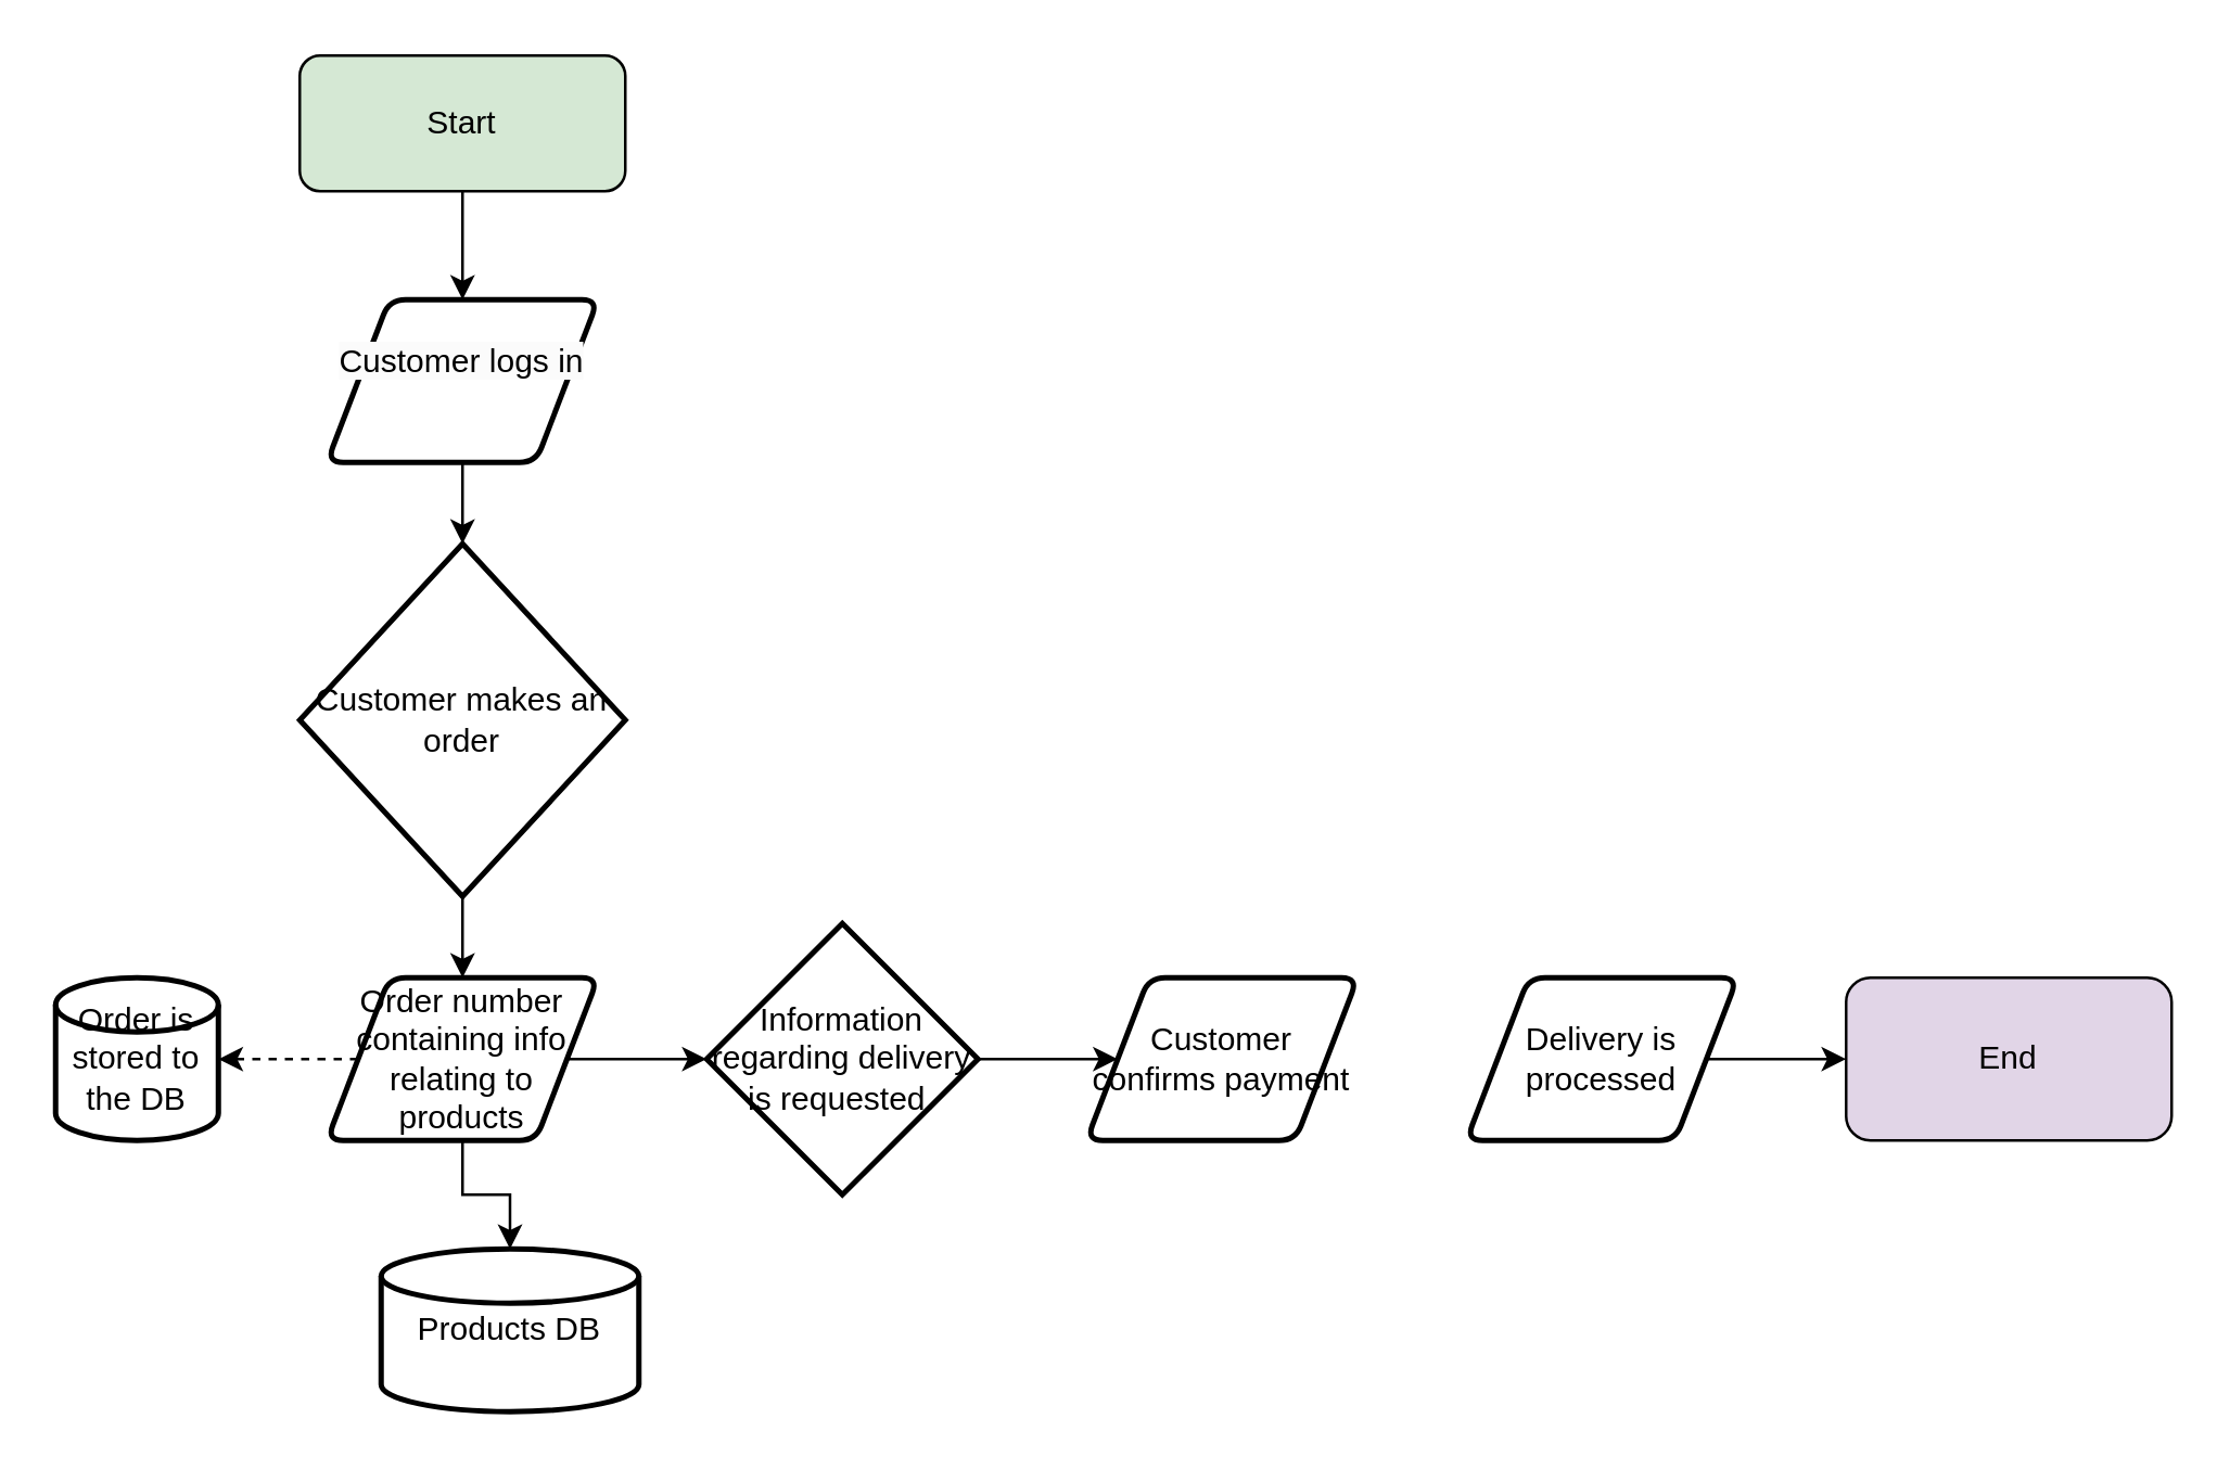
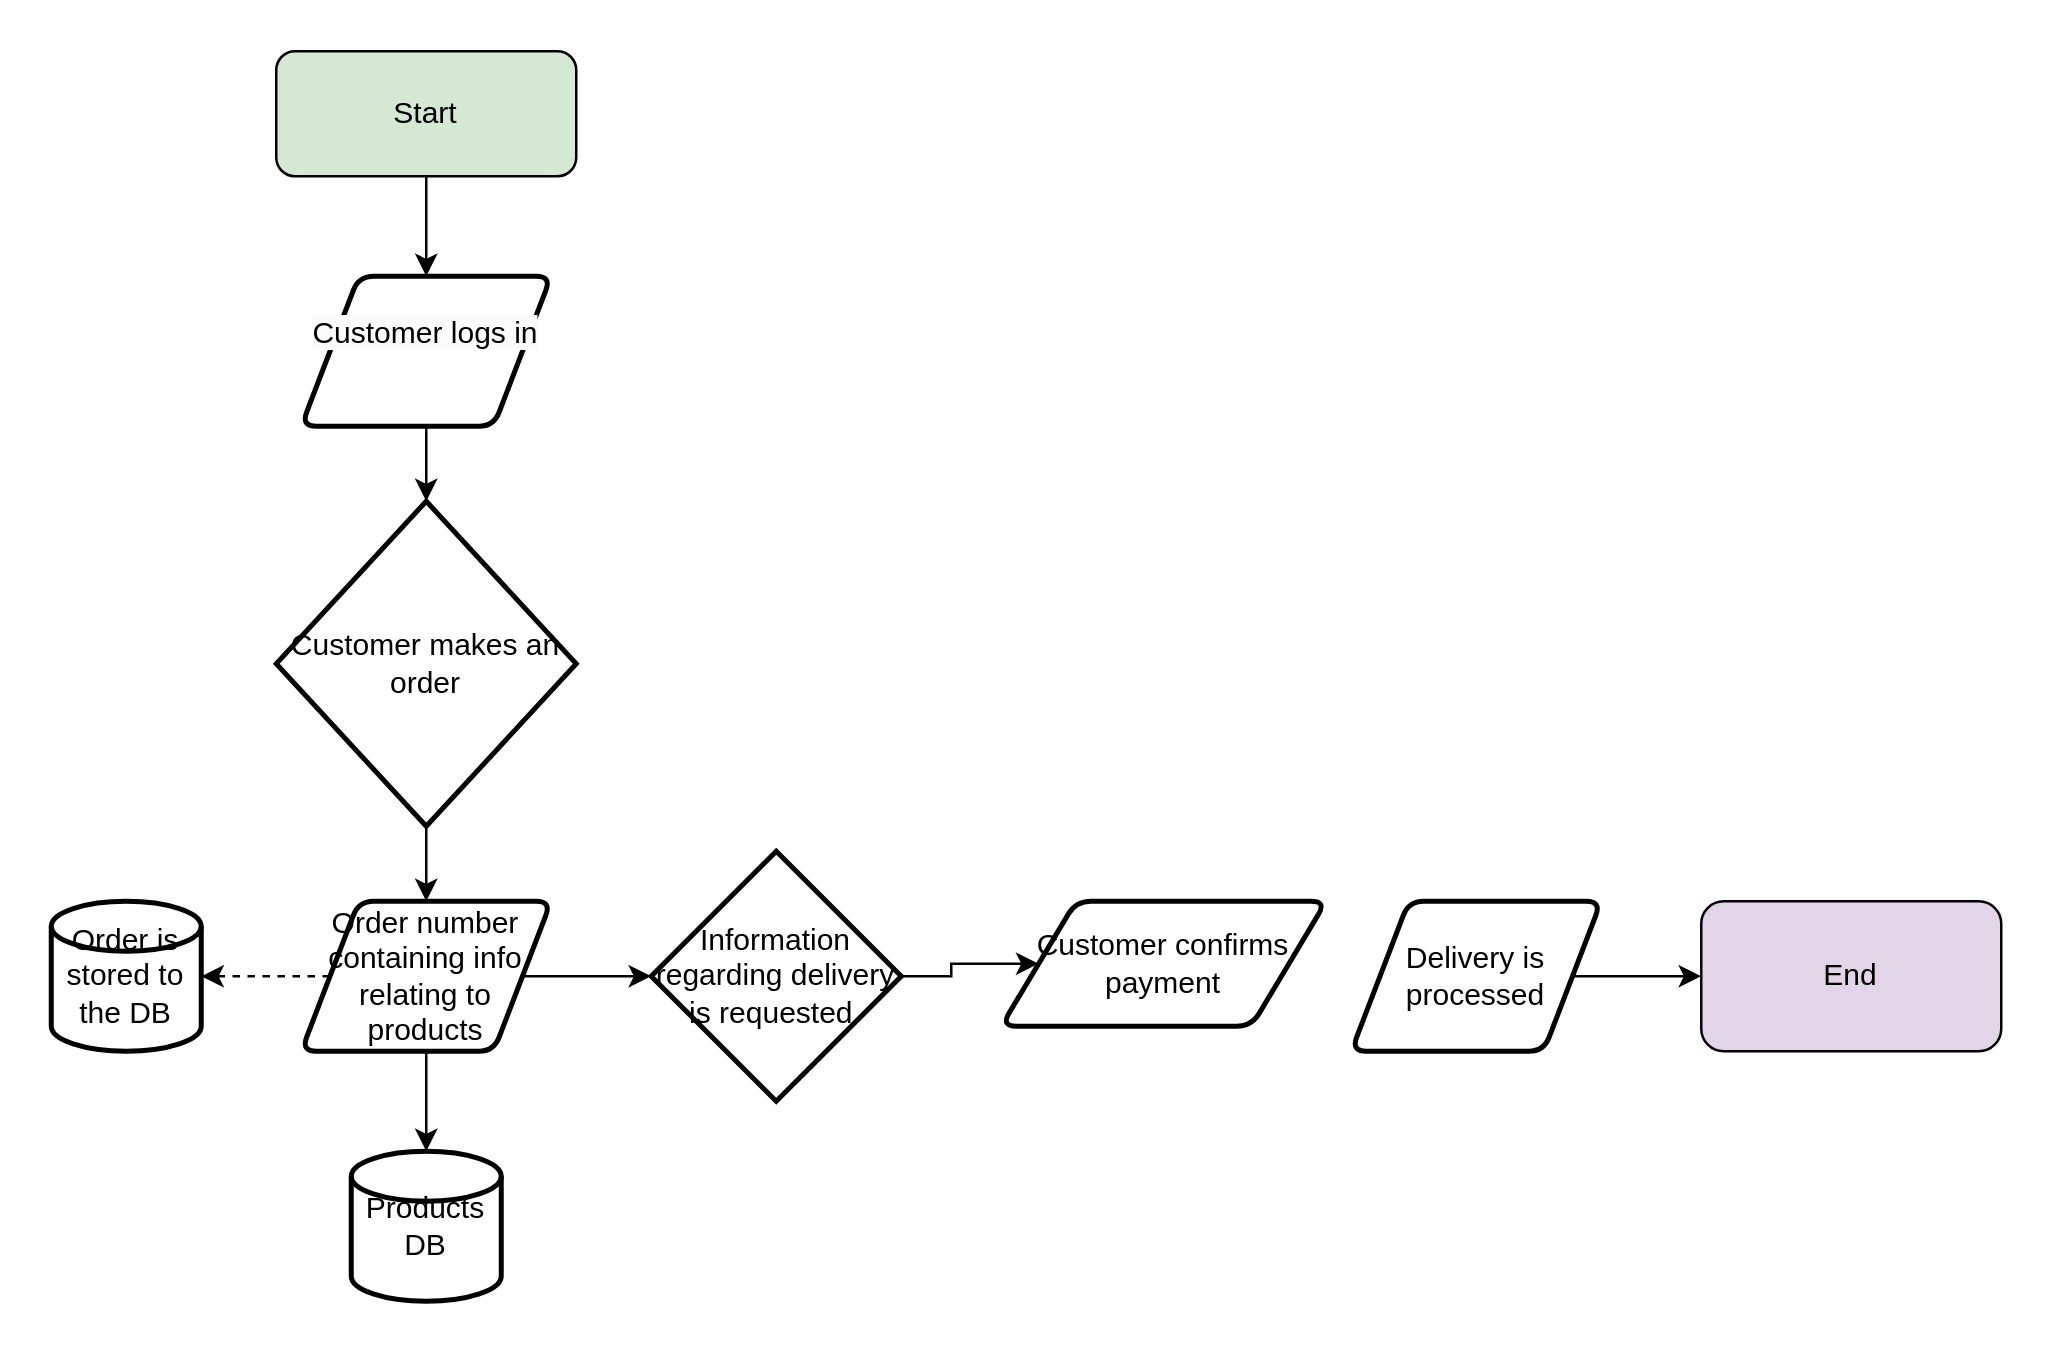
- <mxCell id="10" value="Customer confirms payment" style="shape=parallelogram;html=1;strokeWidth=2;perimeter=parallelogramPerimeter;whiteSpace=wrap;rounded=1;arcSize=12;size=0.23;" vertex="1" parent="1"><mxGeometry x="400" y="360" width="100" height="60" as="geometry" /></mxCell>
+ <mxCell id="10" value="Customer confirms payment" style="shape=parallelogram;html=1;strokeWidth=2;perimeter=parallelogramPerimeter;whiteSpace=wrap;rounded=1;arcSize=12;size=0.23;" vertex="1" parent="1"><mxGeometry x="400" y="360" width="130" height="50" as="geometry" /></mxCell>
- <mxCell id="7" value="Products DB" style="strokeWidth=2;html=1;shape=mxgraph.flowchart.database;whiteSpace=wrap;" vertex="1" parent="1"><mxGeometry x="140" y="460" width="95" height="60" as="geometry" /></mxCell>
+ <mxCell id="7" value="Products DB" style="strokeWidth=2;html=1;shape=mxgraph.flowchart.database;whiteSpace=wrap;" vertex="1" parent="1"><mxGeometry x="140" y="460" width="60" height="60" as="geometry" /></mxCell>
